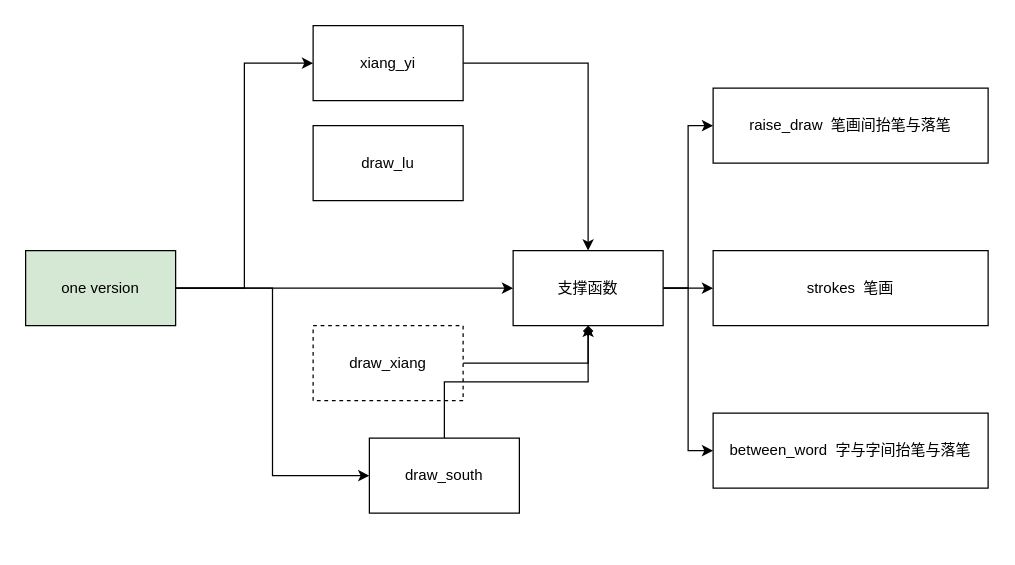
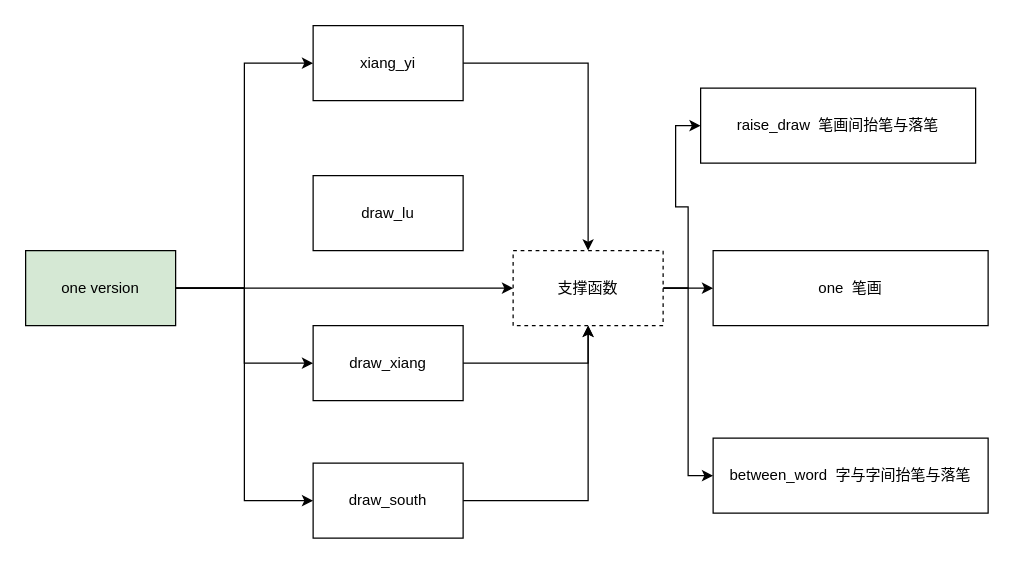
- <mxCell id="14" value="raise_draw&amp;nbsp; 笔画间抬笔与落笔" style="rounded=0;whiteSpace=wrap;html=1;" vertex="1" parent="1"><mxGeometry x="570" y="70" width="220" height="60" as="geometry" /></mxCell>
+ <mxCell id="14" value="raise_draw&amp;nbsp; 笔画间抬笔与落笔" style="rounded=0;whiteSpace=wrap;html=1;" vertex="1" parent="1"><mxGeometry x="560" y="70" width="220" height="60" as="geometry" /></mxCell>
- <mxCell id="9" value="draw_lu" style="rounded=0;whiteSpace=wrap;html=1;" vertex="1" parent="1"><mxGeometry x="250" y="100" width="120" height="60" as="geometry" /></mxCell>
+ <mxCell id="9" value="draw_lu" style="rounded=0;whiteSpace=wrap;html=1;" vertex="1" parent="1"><mxGeometry x="250" y="140" width="120" height="60" as="geometry" /></mxCell>
- <mxCell id="20" value="支撑函数" style="rounded=0;whiteSpace=wrap;html=1;" vertex="1" parent="1"><mxGeometry x="410" y="200" width="120" height="60" as="geometry" /></mxCell>
+ <mxCell id="20" value="支撑函数" style="rounded=0;whiteSpace=wrap;html=1;dashed=1;" vertex="1" parent="1"><mxGeometry x="410" y="200" width="120" height="60" as="geometry" /></mxCell>
- <mxCell id="15" value="strokes&amp;nbsp; 笔画" style="rounded=0;whiteSpace=wrap;html=1;" vertex="1" parent="1"><mxGeometry x="570" y="200" width="220" height="60" as="geometry" /></mxCell>
+ <mxCell id="15" value="one&amp;nbsp; 笔画" style="rounded=0;whiteSpace=wrap;html=1;" vertex="1" parent="1"><mxGeometry x="570" y="200" width="220" height="60" as="geometry" /></mxCell>
+ <mxCell id="4" style="edgeStyle=orthogonalEdgeStyle;rounded=0;orthogonalLoop=1;jettySize=auto;html=1;entryX=0;entryY=0.5;entryDx=0;entryDy=0;" edge="1" parent="1" source="6" target="11"><mxGeometry relative="1" as="geometry" /></mxCell>
- <mxCell id="11" value="draw_xiang" style="rounded=0;whiteSpace=wrap;html=1;dashed=1;" vertex="1" parent="1"><mxGeometry x="250" y="260" width="120" height="60" as="geometry" /></mxCell>
+ <mxCell id="11" value="draw_xiang" style="rounded=0;whiteSpace=wrap;html=1;" vertex="1" parent="1"><mxGeometry x="250" y="260" width="120" height="60" as="geometry" /></mxCell>
- <mxCell id="10" style="edgeStyle=orthogonalEdgeStyle;rounded=0;orthogonalLoop=1;jettySize=auto;html=1;entryX=0.5;entryY=1;entryDx=0;entryDy=0;endArrow=diamond;" edge="1" parent="1" source="11" target="20"><mxGeometry relative="1" as="geometry" /></mxCell>
+ <mxCell id="10" style="edgeStyle=orthogonalEdgeStyle;rounded=0;orthogonalLoop=1;jettySize=auto;html=1;entryX=0.5;entryY=1;entryDx=0;entryDy=0;" edge="1" parent="1" source="11" target="20"><mxGeometry relative="1" as="geometry" /></mxCell>
- <mxCell id="16" value="between_word&amp;nbsp; 字与字间抬笔与落笔" style="rounded=0;whiteSpace=wrap;html=1;" vertex="1" parent="1"><mxGeometry x="570" y="330" width="220" height="60" as="geometry" /></mxCell>
+ <mxCell id="16" value="between_word&amp;nbsp; 字与字间抬笔与落笔" style="rounded=0;whiteSpace=wrap;html=1;" vertex="1" parent="1"><mxGeometry x="570" y="350" width="220" height="60" as="geometry" /></mxCell>
- <mxCell id="13" value="draw_south" style="rounded=0;whiteSpace=wrap;html=1;" vertex="1" parent="1"><mxGeometry x="295" y="350" width="120" height="60" as="geometry" /></mxCell>
+ <mxCell id="13" value="draw_south" style="rounded=0;whiteSpace=wrap;html=1;" vertex="1" parent="1"><mxGeometry x="250" y="370" width="120" height="60" as="geometry" /></mxCell>
